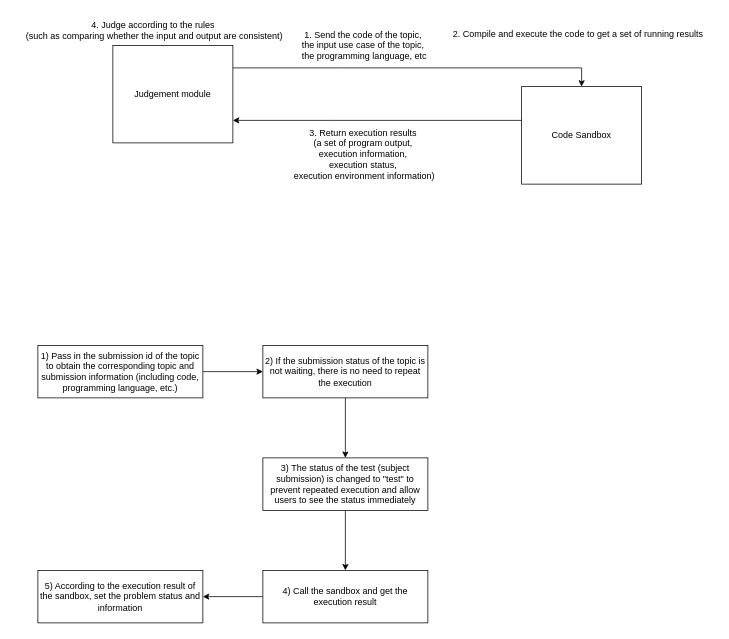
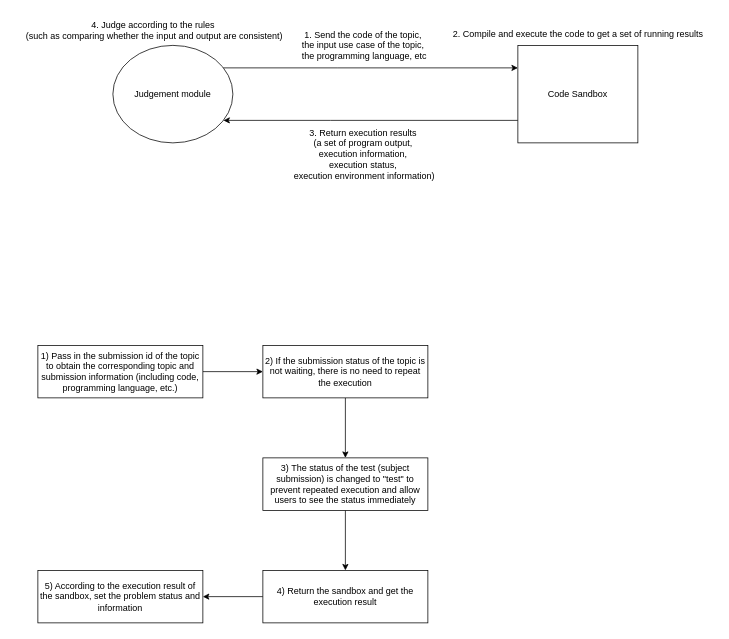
- <mxCell id="3" value="Judgement module" style="rounded=0;whiteSpace=wrap;html=1;" vertex="1" parent="1"><mxGeometry x="150" y="60" width="160" height="130" as="geometry" /></mxCell>
+ <mxCell id="3" value="Judgement module" style="ellipse;whiteSpace=wrap;html=1;" vertex="1" parent="1"><mxGeometry x="150" y="60" width="160" height="130" as="geometry" /></mxCell>
- <mxCell id="5" value="Code Sandbox" style="rounded=0;whiteSpace=wrap;html=1;" vertex="1" parent="1"><mxGeometry x="695" y="115" width="160" height="130" as="geometry" /></mxCell>
+ <mxCell id="5" value="Code Sandbox" style="rounded=0;whiteSpace=wrap;html=1;" vertex="1" parent="1"><mxGeometry x="690" y="60" width="160" height="130" as="geometry" /></mxCell>
- <mxCell id="17" value="4) Call the sandbox and get the execution result" style="rounded=0;whiteSpace=wrap;html=1;" vertex="1" parent="1"><mxGeometry x="350" y="760" width="220" height="70" as="geometry" /></mxCell>
+ <mxCell id="17" value="4) Return the sandbox and get the execution result" style="rounded=0;whiteSpace=wrap;html=1;" vertex="1" parent="1"><mxGeometry x="350" y="760" width="220" height="70" as="geometry" /></mxCell>
